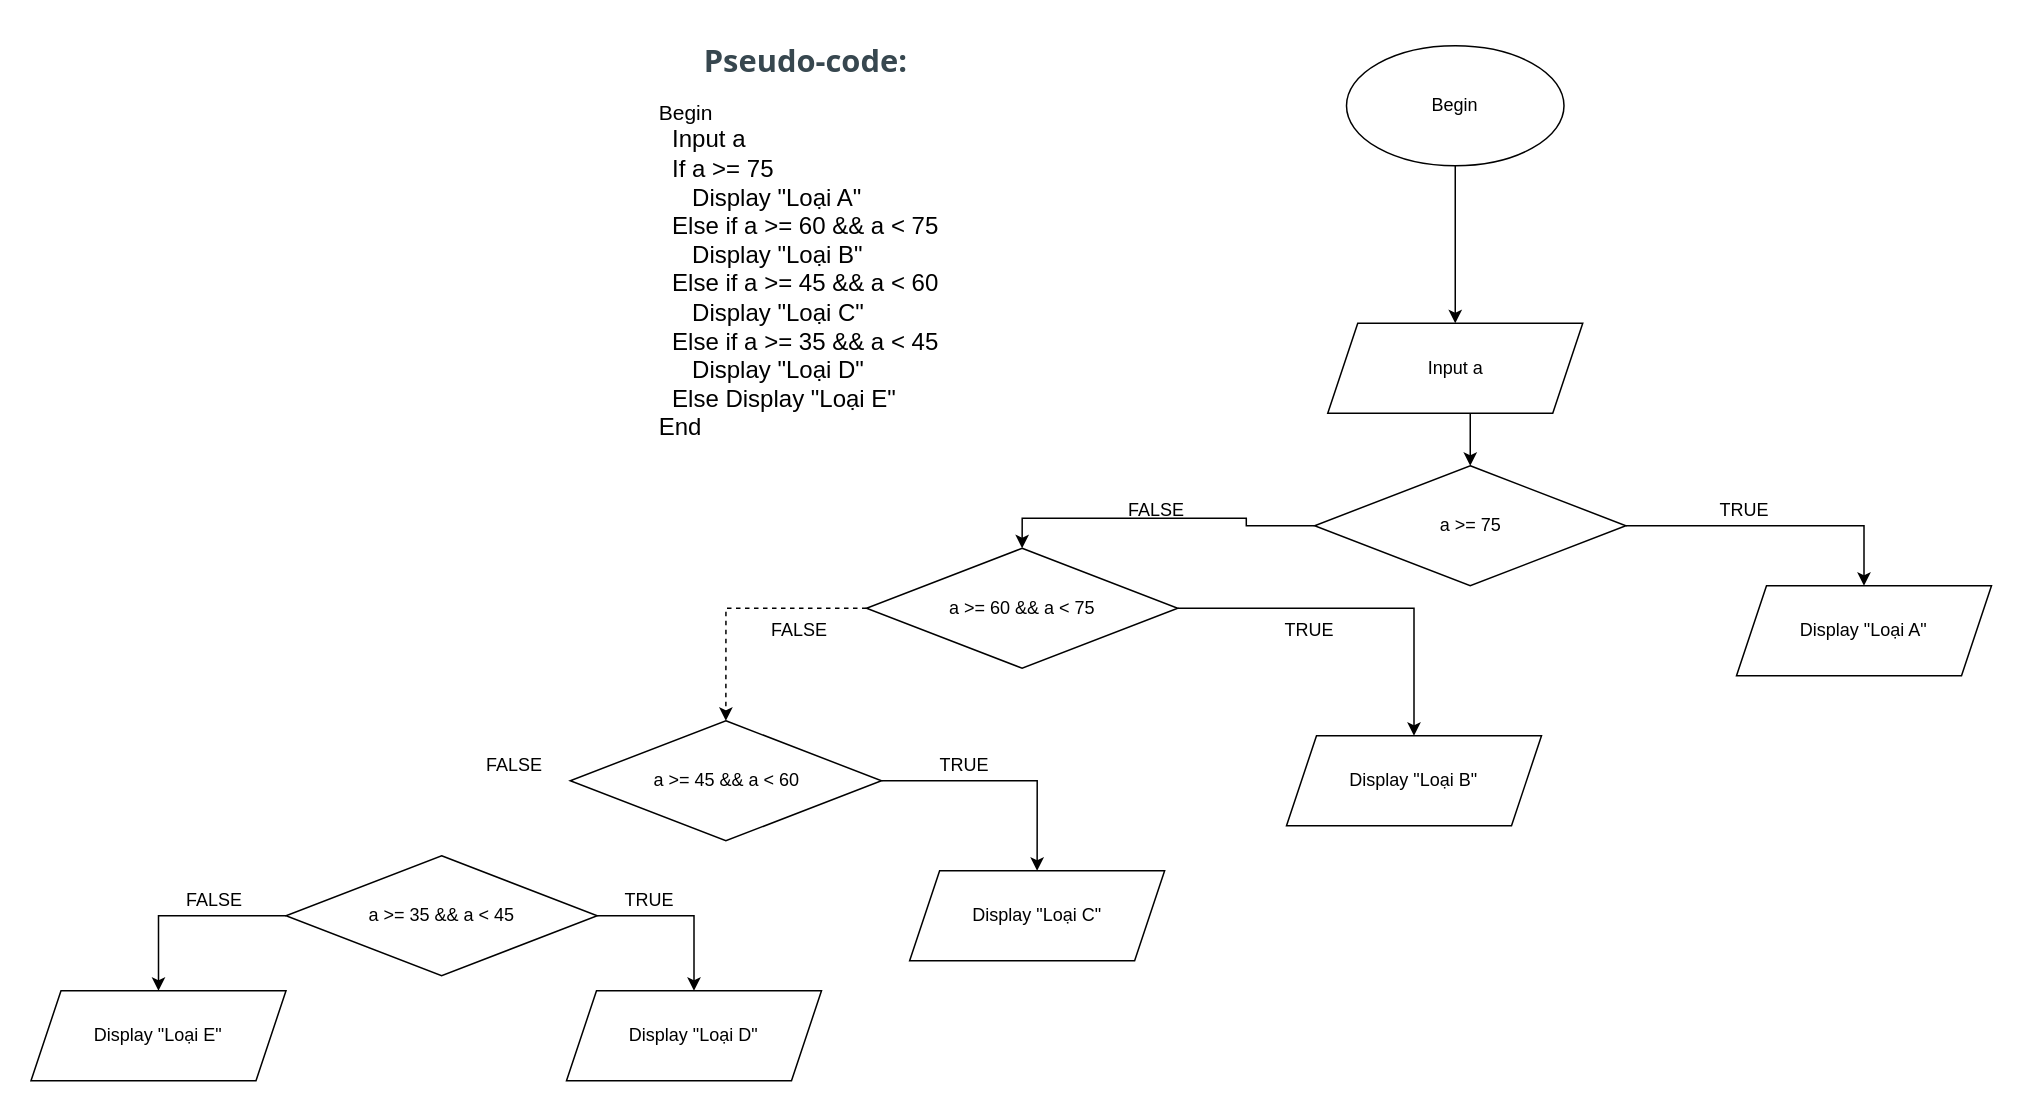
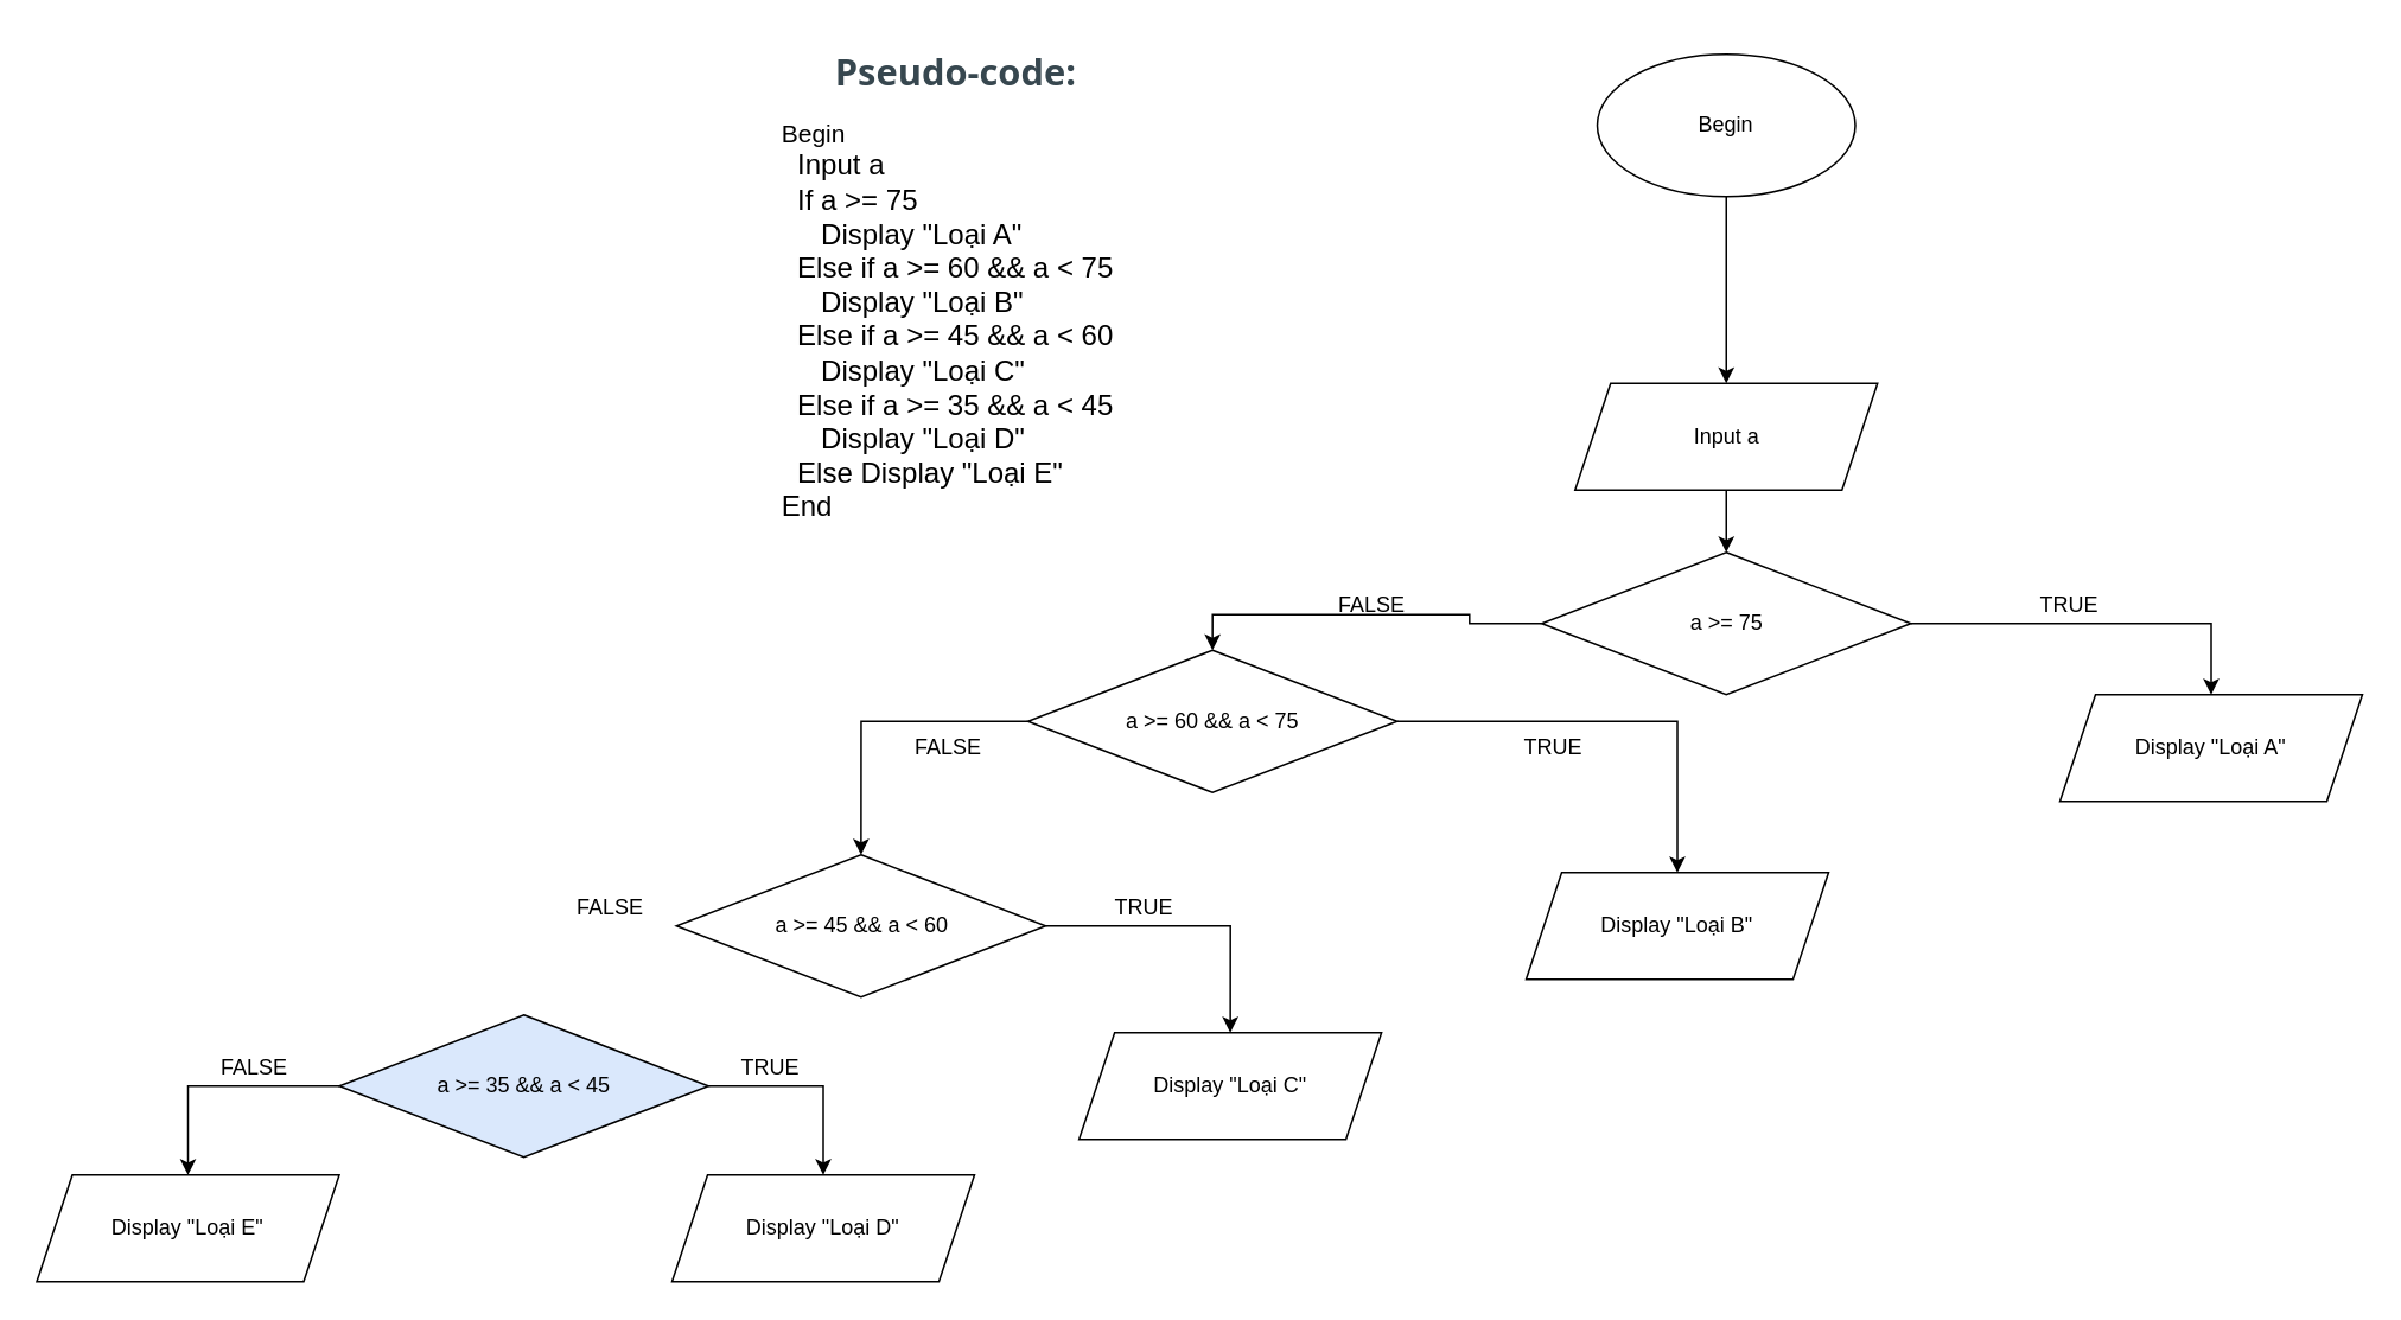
- <mxCell id="10" value="a &amp;gt;= 75" style="rhombus;whiteSpace=wrap;html=1;" vertex="1" parent="1"><mxGeometry x="875.75" y="310" width="207.5" height="80" as="geometry" /></mxCell>
+ <mxCell id="10" value="a &amp;gt;= 75" style="rhombus;whiteSpace=wrap;html=1;" vertex="1" parent="1"><mxGeometry x="865.75" y="310" width="207.5" height="80" as="geometry" /></mxCell>
- <mxCell id="14" style="edgeStyle=orthogonalEdgeStyle;rounded=0;orthogonalLoop=1;jettySize=auto;html=1;exitX=0;exitY=0.5;exitDx=0;exitDy=0;entryX=0.5;entryY=0;entryDx=0;entryDy=0;dashed=1;" edge="1" parent="1" source="15" target="19"><mxGeometry relative="1" as="geometry" /></mxCell>
+ <mxCell id="14" style="edgeStyle=orthogonalEdgeStyle;rounded=0;orthogonalLoop=1;jettySize=auto;html=1;exitX=0;exitY=0.5;exitDx=0;exitDy=0;entryX=0.5;entryY=0;entryDx=0;entryDy=0;" edge="1" parent="1" source="15" target="19"><mxGeometry relative="1" as="geometry" /></mxCell>
- <mxCell id="26" value="a &amp;gt;= 35 &amp;amp;&amp;amp; a &amp;lt; 45" style="rhombus;whiteSpace=wrap;html=1;" vertex="1" parent="1"><mxGeometry x="190" y="570" width="207.5" height="80" as="geometry" /></mxCell>
+ <mxCell id="26" value="a &amp;gt;= 35 &amp;amp;&amp;amp; a &amp;lt; 45" style="rhombus;whiteSpace=wrap;html=1;fillColor=#dae8fc;" vertex="1" parent="1"><mxGeometry x="190" y="570" width="207.5" height="80" as="geometry" /></mxCell>
